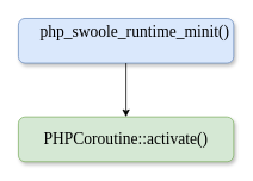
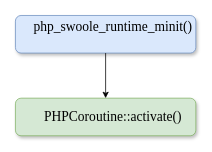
- <mxCell id="7" value="&lt;span style=&quot;font-size: 18px&quot;&gt;PHPCoroutine::activate()&lt;/span&gt;" style="text;html=1;strokeColor=none;fillColor=none;align=center;verticalAlign=middle;whiteSpace=wrap;rounded=0;fontFamily=Times New Roman;" vertex="1" parent="5"><mxGeometry x="13.043" y="15" width="213.913" height="20" as="geometry" /></mxCell>
+ <mxCell id="7" value="&lt;span style=&quot;font-size: 18px&quot;&gt;PHPCoroutine::activate()&lt;/span&gt;" style="text;html=1;strokeColor=none;fillColor=none;align=center;verticalAlign=middle;whiteSpace=wrap;rounded=0;fontFamily=Times New Roman;" vertex="1" parent="5"><mxGeometry x="23.043" y="15" width="213.913" height="20" as="geometry" /></mxCell>
